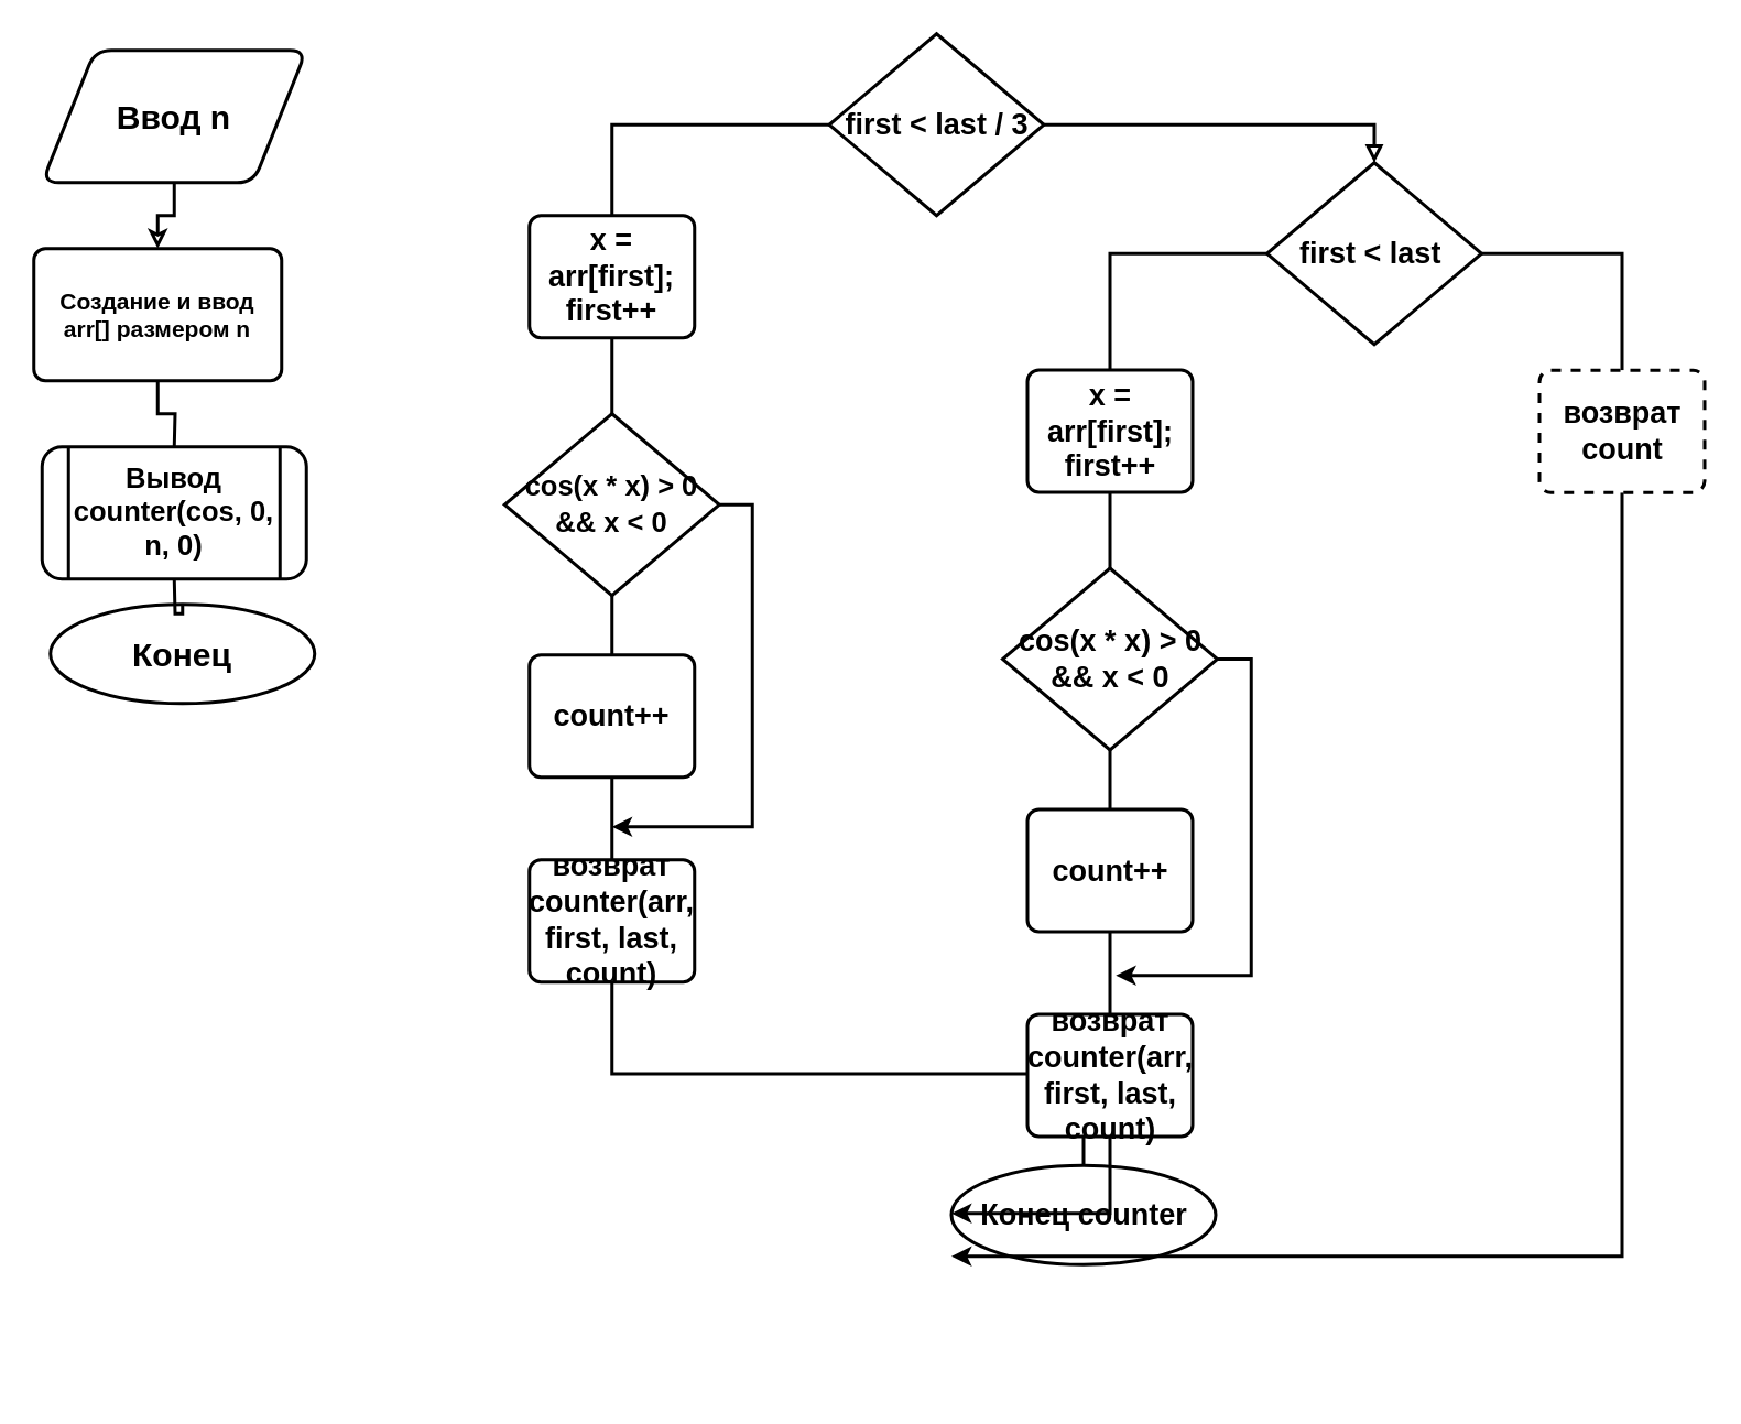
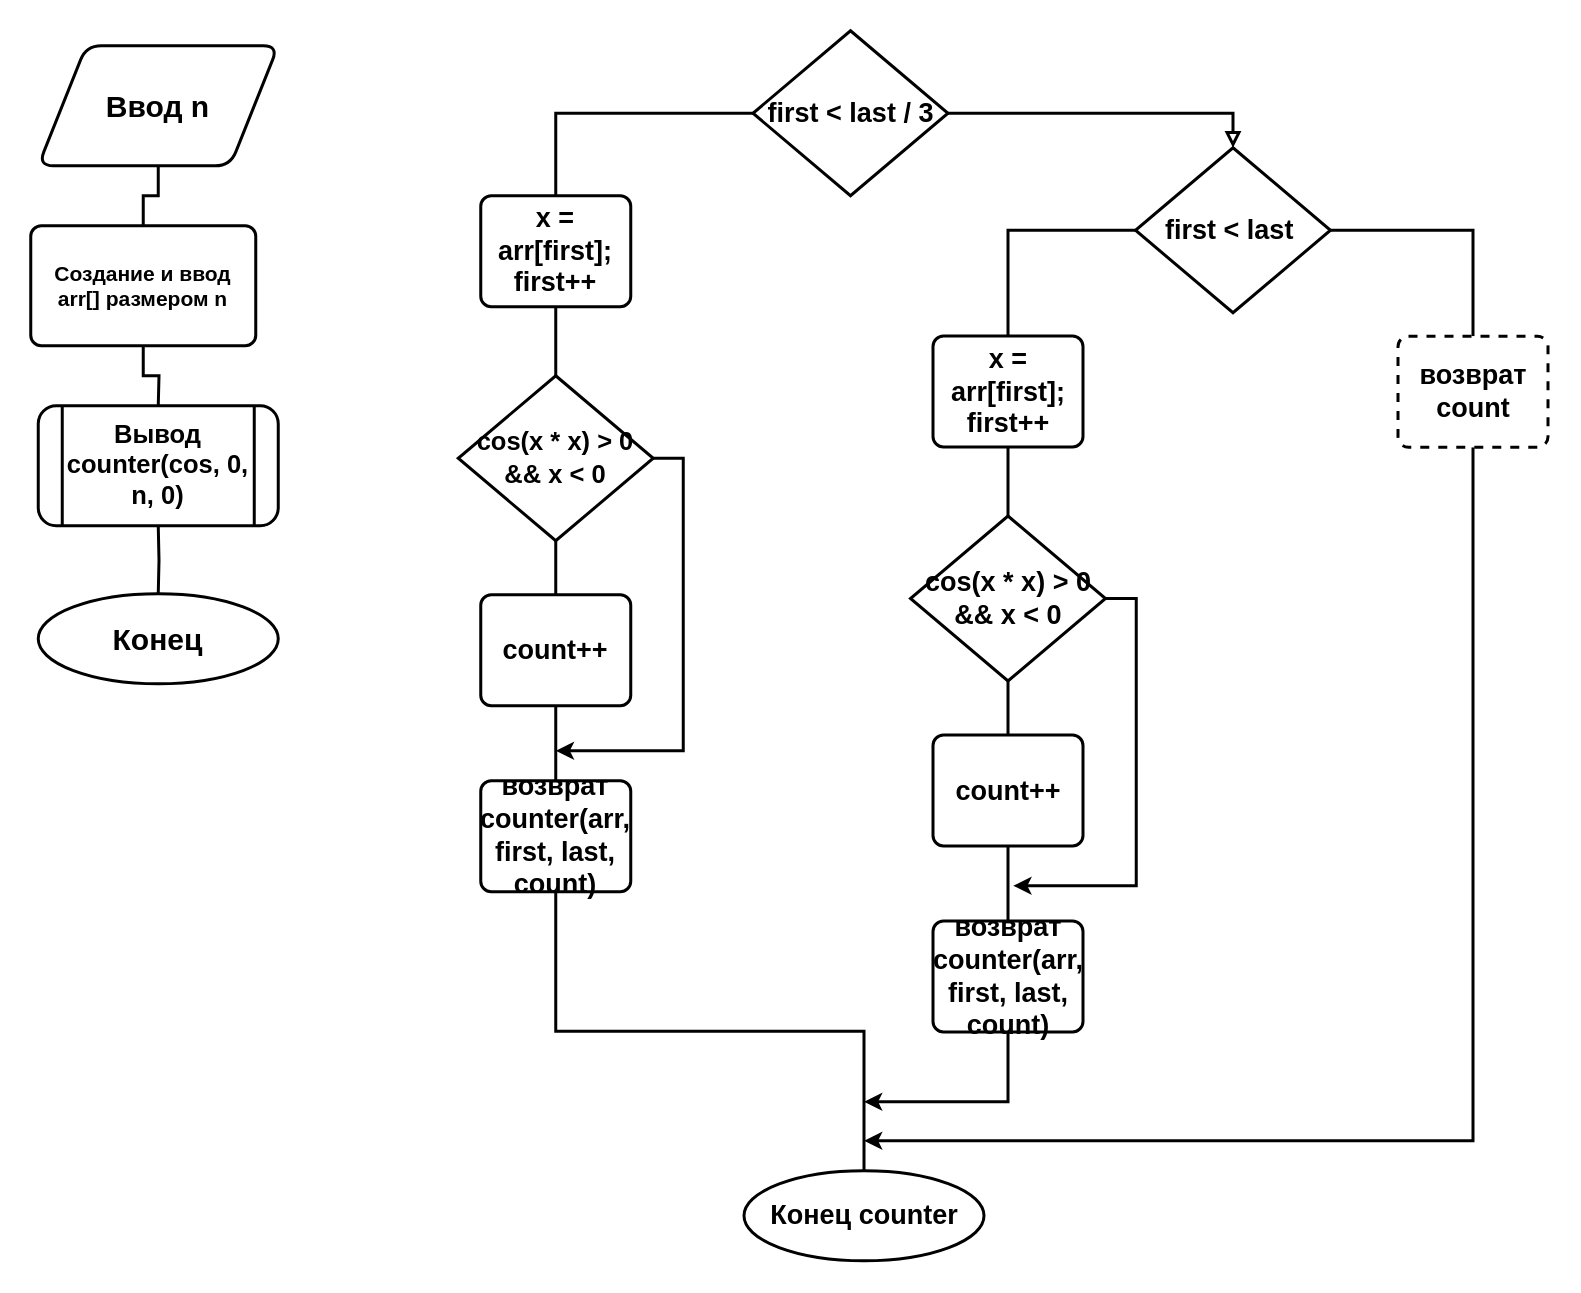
- <mxCell id="3" style="edgeStyle=orthogonalEdgeStyle;rounded=0;orthogonalLoop=1;jettySize=auto;html=1;exitX=0.5;exitY=1;exitDx=0;exitDy=0;entryX=0.5;entryY=0;entryDx=0;entryDy=0;endArrow=classic;endFill=0;strokeWidth=2;" parent="1" source="4" target="6" edge="1"><mxGeometry relative="1" as="geometry" /></mxCell>
+ <mxCell id="3" style="edgeStyle=orthogonalEdgeStyle;rounded=0;orthogonalLoop=1;jettySize=auto;html=1;exitX=0.5;exitY=1;exitDx=0;exitDy=0;entryX=0.5;entryY=0;entryDx=0;entryDy=0;endArrow=none;endFill=0;strokeWidth=2;" parent="1" source="4" target="6" edge="1"><mxGeometry relative="1" as="geometry" /></mxCell>
- <mxCell id="23" value="&lt;font style=&quot;font-size: 18px;&quot;&gt;&lt;span style=&quot;font-size: 18px;&quot;&gt;first &amp;lt; last&amp;nbsp;&lt;/span&gt;&lt;/font&gt;" style="strokeWidth=2;html=1;shape=mxgraph.flowchart.decision;whiteSpace=wrap;rounded=1;fontStyle=1;fontSize=18;" parent="1" vertex="1"><mxGeometry x="766.5" y="98" width="130" height="110" as="geometry" /></mxCell>
+ <mxCell id="23" value="&lt;font style=&quot;font-size: 18px;&quot;&gt;&lt;span style=&quot;font-size: 18px;&quot;&gt;first &amp;lt; last&amp;nbsp;&lt;/span&gt;&lt;/font&gt;" style="strokeWidth=2;html=1;shape=mxgraph.flowchart.decision;whiteSpace=wrap;rounded=1;fontStyle=1;fontSize=18;" parent="1" vertex="1"><mxGeometry x="756.5" y="98" width="130" height="110" as="geometry" /></mxCell>
- <mxCell id="2" value="&lt;b&gt;&lt;font style=&quot;font-size: 20px&quot;&gt;Конец&lt;/font&gt;&lt;/b&gt;" style="strokeWidth=2;html=1;shape=mxgraph.flowchart.start_1;whiteSpace=wrap;" parent="1" vertex="1"><mxGeometry x="30" y="365.333" width="160" height="60" as="geometry" /></mxCell>
+ <mxCell id="2" value="&lt;b&gt;&lt;font style=&quot;font-size: 20px&quot;&gt;Конец&lt;/font&gt;&lt;/b&gt;" style="strokeWidth=2;html=1;shape=mxgraph.flowchart.start_1;whiteSpace=wrap;" parent="1" vertex="1"><mxGeometry x="25" y="395.333" width="160" height="60" as="geometry" /></mxCell>
- <mxCell id="8" value="&lt;span style=&quot;font-size: 18px;&quot;&gt;&lt;font style=&quot;font-size: 18px;&quot;&gt;Конец counter&lt;/font&gt;&lt;/span&gt;" style="strokeWidth=2;html=1;shape=mxgraph.flowchart.start_1;whiteSpace=wrap;fontStyle=1;fontSize=18;" parent="1" vertex="1"><mxGeometry x="575.5" y="705" width="160" height="60" as="geometry" /></mxCell>
+ <mxCell id="8" value="&lt;span style=&quot;font-size: 18px;&quot;&gt;&lt;font style=&quot;font-size: 18px;&quot;&gt;Конец counter&lt;/font&gt;&lt;/span&gt;" style="strokeWidth=2;html=1;shape=mxgraph.flowchart.start_1;whiteSpace=wrap;fontStyle=1;fontSize=18;" parent="1" vertex="1"><mxGeometry x="495.5" y="780" width="160" height="60" as="geometry" /></mxCell>
